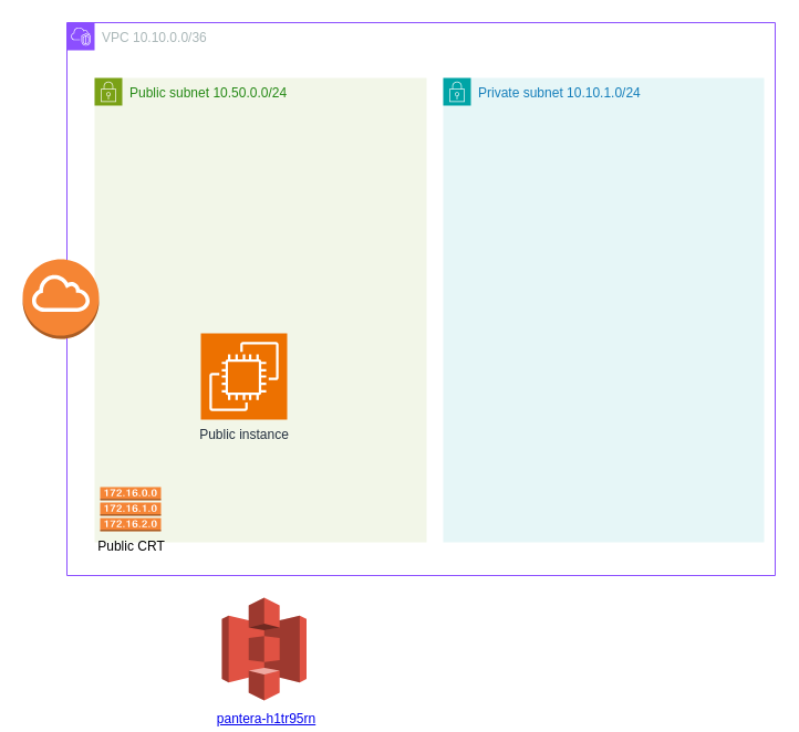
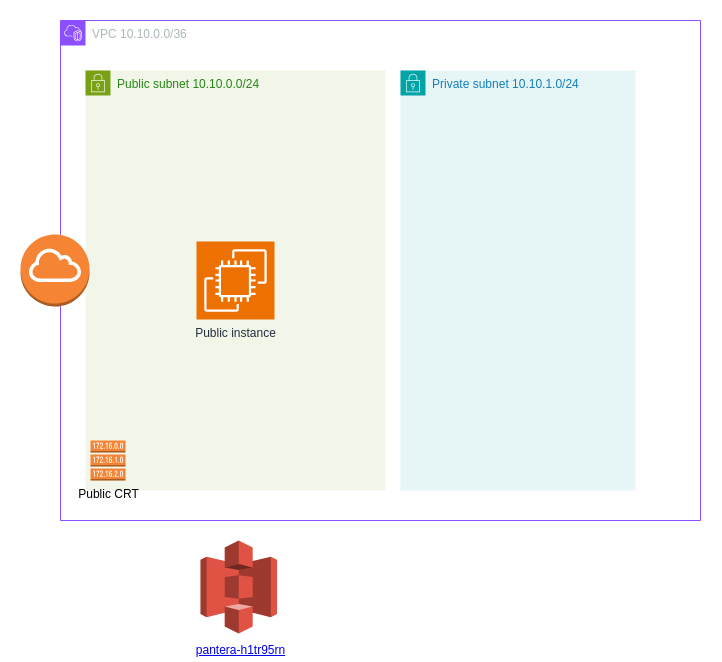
- <mxCell id="3" value="Public subnet 10.50.0.0/24" style="points=[[0,0],[0.25,0],[0.5,0],[0.75,0],[1,0],[1,0.25],[1,0.5],[1,0.75],[1,1],[0.75,1],[0.5,1],[0.25,1],[0,1],[0,0.75],[0,0.5],[0,0.25]];outlineConnect=0;gradientColor=none;html=1;whiteSpace=wrap;fontSize=12;fontStyle=0;container=1;pointerEvents=0;collapsible=0;recursiveResize=0;shape=mxgraph.aws4.group;grIcon=mxgraph.aws4.group_security_group;grStroke=0;strokeColor=#7AA116;fillColor=#F2F6E8;verticalAlign=top;align=left;spacingLeft=30;fontColor=#248814;dashed=0;" parent="2" vertex="1"><mxGeometry x="25" y="50" width="300" height="420" as="geometry" /></mxCell>
+ <mxCell id="3" value="Public subnet 10.10.0.0/24" style="points=[[0,0],[0.25,0],[0.5,0],[0.75,0],[1,0],[1,0.25],[1,0.5],[1,0.75],[1,1],[0.75,1],[0.5,1],[0.25,1],[0,1],[0,0.75],[0,0.5],[0,0.25]];outlineConnect=0;gradientColor=none;html=1;whiteSpace=wrap;fontSize=12;fontStyle=0;container=1;pointerEvents=0;collapsible=0;recursiveResize=0;shape=mxgraph.aws4.group;grIcon=mxgraph.aws4.group_security_group;grStroke=0;strokeColor=#7AA116;fillColor=#F2F6E8;verticalAlign=top;align=left;spacingLeft=30;fontColor=#248814;dashed=0;" parent="2" vertex="1"><mxGeometry x="25" y="50" width="300" height="420" as="geometry" /></mxCell>
- <mxCell id="7" value="Private subnet 10.10.1.0/24" style="points=[[0,0],[0.25,0],[0.5,0],[0.75,0],[1,0],[1,0.25],[1,0.5],[1,0.75],[1,1],[0.75,1],[0.5,1],[0.25,1],[0,1],[0,0.75],[0,0.5],[0,0.25]];outlineConnect=0;gradientColor=none;html=1;whiteSpace=wrap;fontSize=12;fontStyle=0;container=1;pointerEvents=0;collapsible=0;recursiveResize=0;shape=mxgraph.aws4.group;grIcon=mxgraph.aws4.group_security_group;grStroke=0;strokeColor=#00A4A6;fillColor=#E6F6F7;verticalAlign=top;align=left;spacingLeft=30;fontColor=#147EBA;dashed=0;" parent="2" vertex="1"><mxGeometry x="340" y="50" width="290" height="420" as="geometry" /></mxCell>
+ <mxCell id="7" value="Private subnet 10.10.1.0/24" style="points=[[0,0],[0.25,0],[0.5,0],[0.75,0],[1,0],[1,0.25],[1,0.5],[1,0.75],[1,1],[0.75,1],[0.5,1],[0.25,1],[0,1],[0,0.75],[0,0.5],[0,0.25]];outlineConnect=0;gradientColor=none;html=1;whiteSpace=wrap;fontSize=12;fontStyle=0;container=1;pointerEvents=0;collapsible=0;recursiveResize=0;shape=mxgraph.aws4.group;grIcon=mxgraph.aws4.group_security_group;grStroke=0;strokeColor=#00A4A6;fillColor=#E6F6F7;verticalAlign=top;align=left;spacingLeft=30;fontColor=#147EBA;dashed=0;" parent="2" vertex="1"><mxGeometry x="340" y="50" width="235" height="420" as="geometry" /></mxCell>
- <mxCell id="4" value="Public instance" style="sketch=0;points=[[0,0,0],[0.25,0,0],[0.5,0,0],[0.75,0,0],[1,0,0],[0,1,0],[0.25,1,0],[0.5,1,0],[0.75,1,0],[1,1,0],[0,0.25,0],[0,0.5,0],[0,0.75,0],[1,0.25,0],[1,0.5,0],[1,0.75,0]];outlineConnect=0;fontColor=#232F3E;fillColor=#ED7100;strokeColor=#ffffff;dashed=0;verticalLabelPosition=bottom;verticalAlign=top;align=center;html=1;fontSize=12;fontStyle=0;aspect=fixed;shape=mxgraph.aws4.resourceIcon;resIcon=mxgraph.aws4.ec2;" parent="3" vertex="1"><mxGeometry x="96" y="231" width="78" height="78" as="geometry" /></mxCell>
+ <mxCell id="4" value="Public instance" style="sketch=0;points=[[0,0,0],[0.25,0,0],[0.5,0,0],[0.75,0,0],[1,0,0],[0,1,0],[0.25,1,0],[0.5,1,0],[0.75,1,0],[1,1,0],[0,0.25,0],[0,0.5,0],[0,0.75,0],[1,0.25,0],[1,0.5,0],[1,0.75,0]];outlineConnect=0;fontColor=#232F3E;fillColor=#ED7100;strokeColor=#ffffff;dashed=0;verticalLabelPosition=bottom;verticalAlign=top;align=center;html=1;fontSize=12;fontStyle=0;aspect=fixed;shape=mxgraph.aws4.resourceIcon;resIcon=mxgraph.aws4.ec2;" parent="3" vertex="1"><mxGeometry x="111" y="171" width="78" height="78" as="geometry" /></mxCell>
- <mxCell id="5" value="Public CRT" style="outlineConnect=0;dashed=0;verticalLabelPosition=bottom;verticalAlign=top;align=center;html=1;shape=mxgraph.aws3.route_table;fillColor=#F58536;gradientColor=none;" parent="3" vertex="1"><mxGeometry x="5" y="370" width="55" height="40" as="geometry" /></mxCell>
+ <mxCell id="5" value="Public CRT" style="outlineConnect=0;dashed=0;verticalLabelPosition=bottom;verticalAlign=top;align=center;html=1;shape=mxgraph.aws3.route_table;fillColor=#F58536;gradientColor=none;" parent="3" vertex="1"><mxGeometry x="5" y="370" width="35" height="40" as="geometry" /></mxCell>
